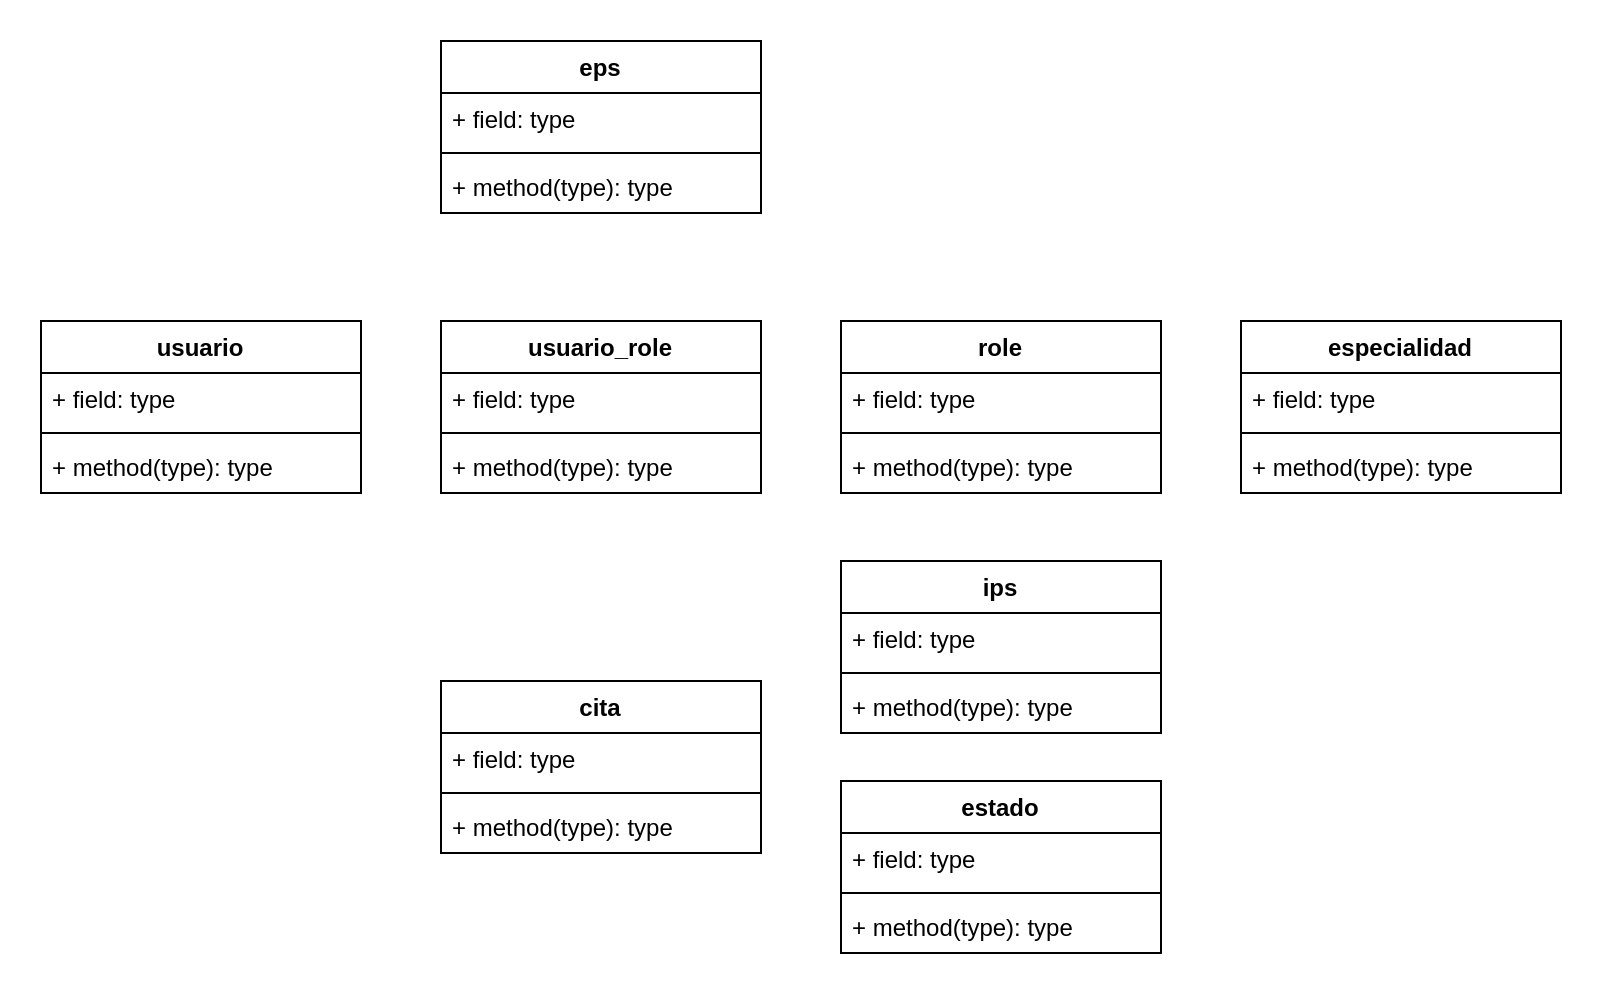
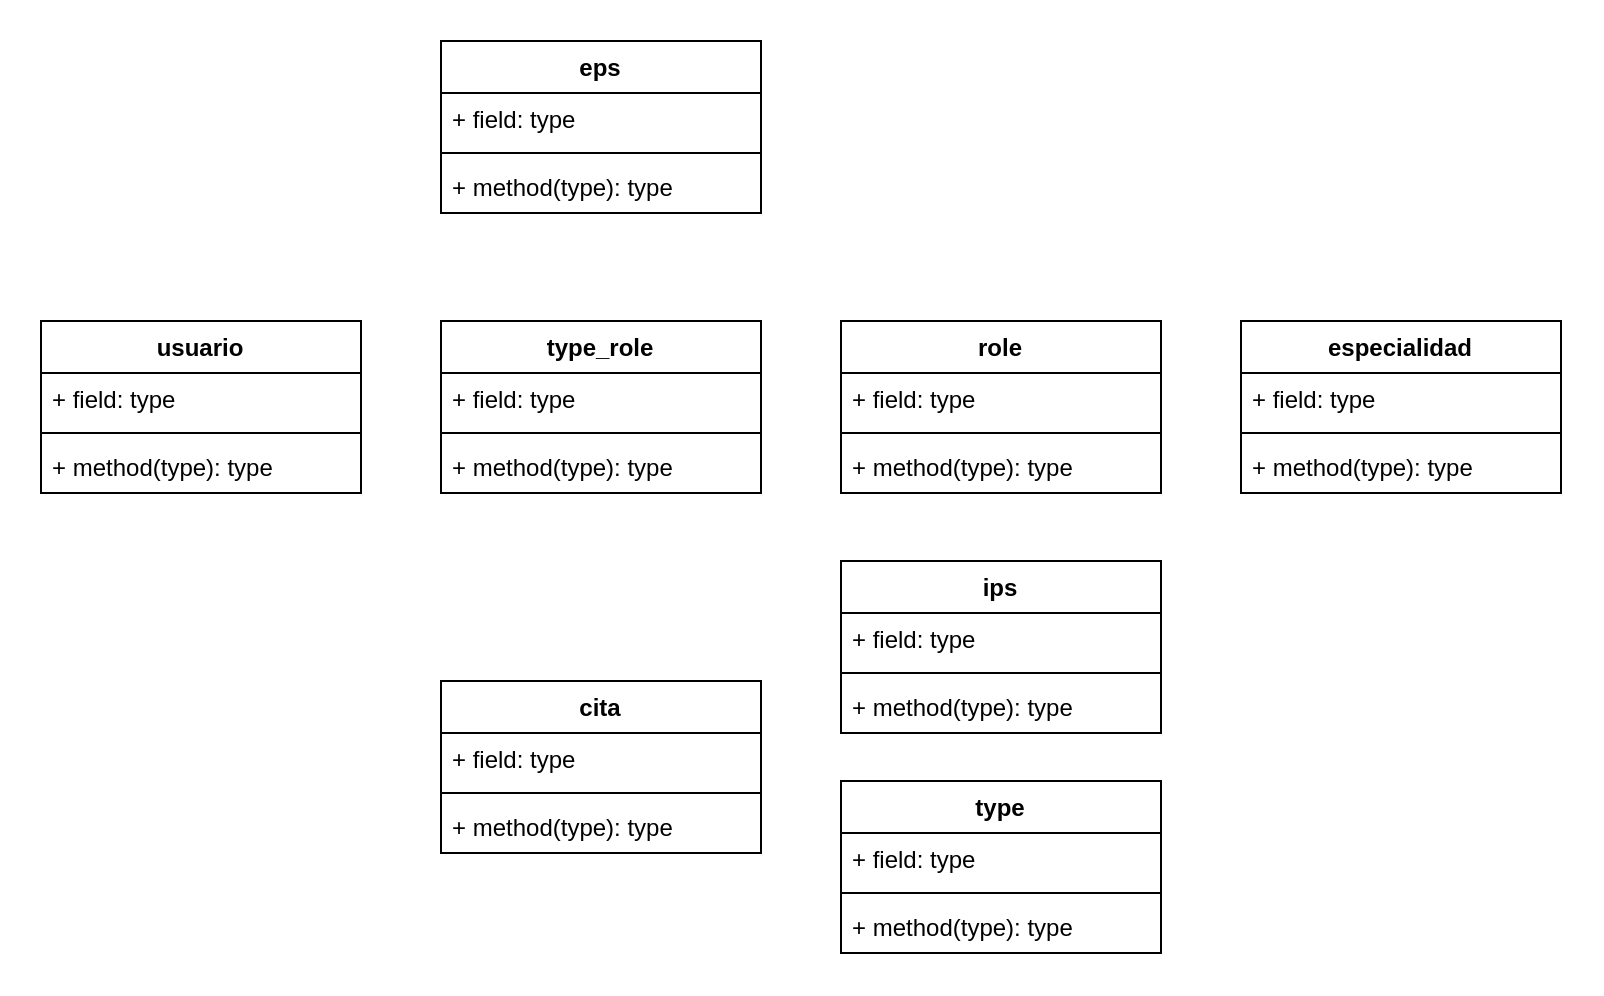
- <mxCell id="6" value="usuario_role" style="swimlane;fontStyle=1;align=center;verticalAlign=top;childLayout=stackLayout;horizontal=1;startSize=26;horizontalStack=0;resizeParent=1;resizeParentMax=0;resizeLast=0;collapsible=1;marginBottom=0;" vertex="1" parent="1"><mxGeometry x="220" y="160" width="160" height="86" as="geometry" /></mxCell>
+ <mxCell id="6" value="type_role" style="swimlane;fontStyle=1;align=center;verticalAlign=top;childLayout=stackLayout;horizontal=1;startSize=26;horizontalStack=0;resizeParent=1;resizeParentMax=0;resizeLast=0;collapsible=1;marginBottom=0;" vertex="1" parent="1"><mxGeometry x="220" y="160" width="160" height="86" as="geometry" /></mxCell>
- <mxCell id="26" value="estado" style="swimlane;fontStyle=1;align=center;verticalAlign=top;childLayout=stackLayout;horizontal=1;startSize=26;horizontalStack=0;resizeParent=1;resizeParentMax=0;resizeLast=0;collapsible=1;marginBottom=0;" vertex="1" parent="1"><mxGeometry x="420" y="390" width="160" height="86" as="geometry" /></mxCell>
+ <mxCell id="26" value="type" style="swimlane;fontStyle=1;align=center;verticalAlign=top;childLayout=stackLayout;horizontal=1;startSize=26;horizontalStack=0;resizeParent=1;resizeParentMax=0;resizeLast=0;collapsible=1;marginBottom=0;" vertex="1" parent="1"><mxGeometry x="420" y="390" width="160" height="86" as="geometry" /></mxCell>
